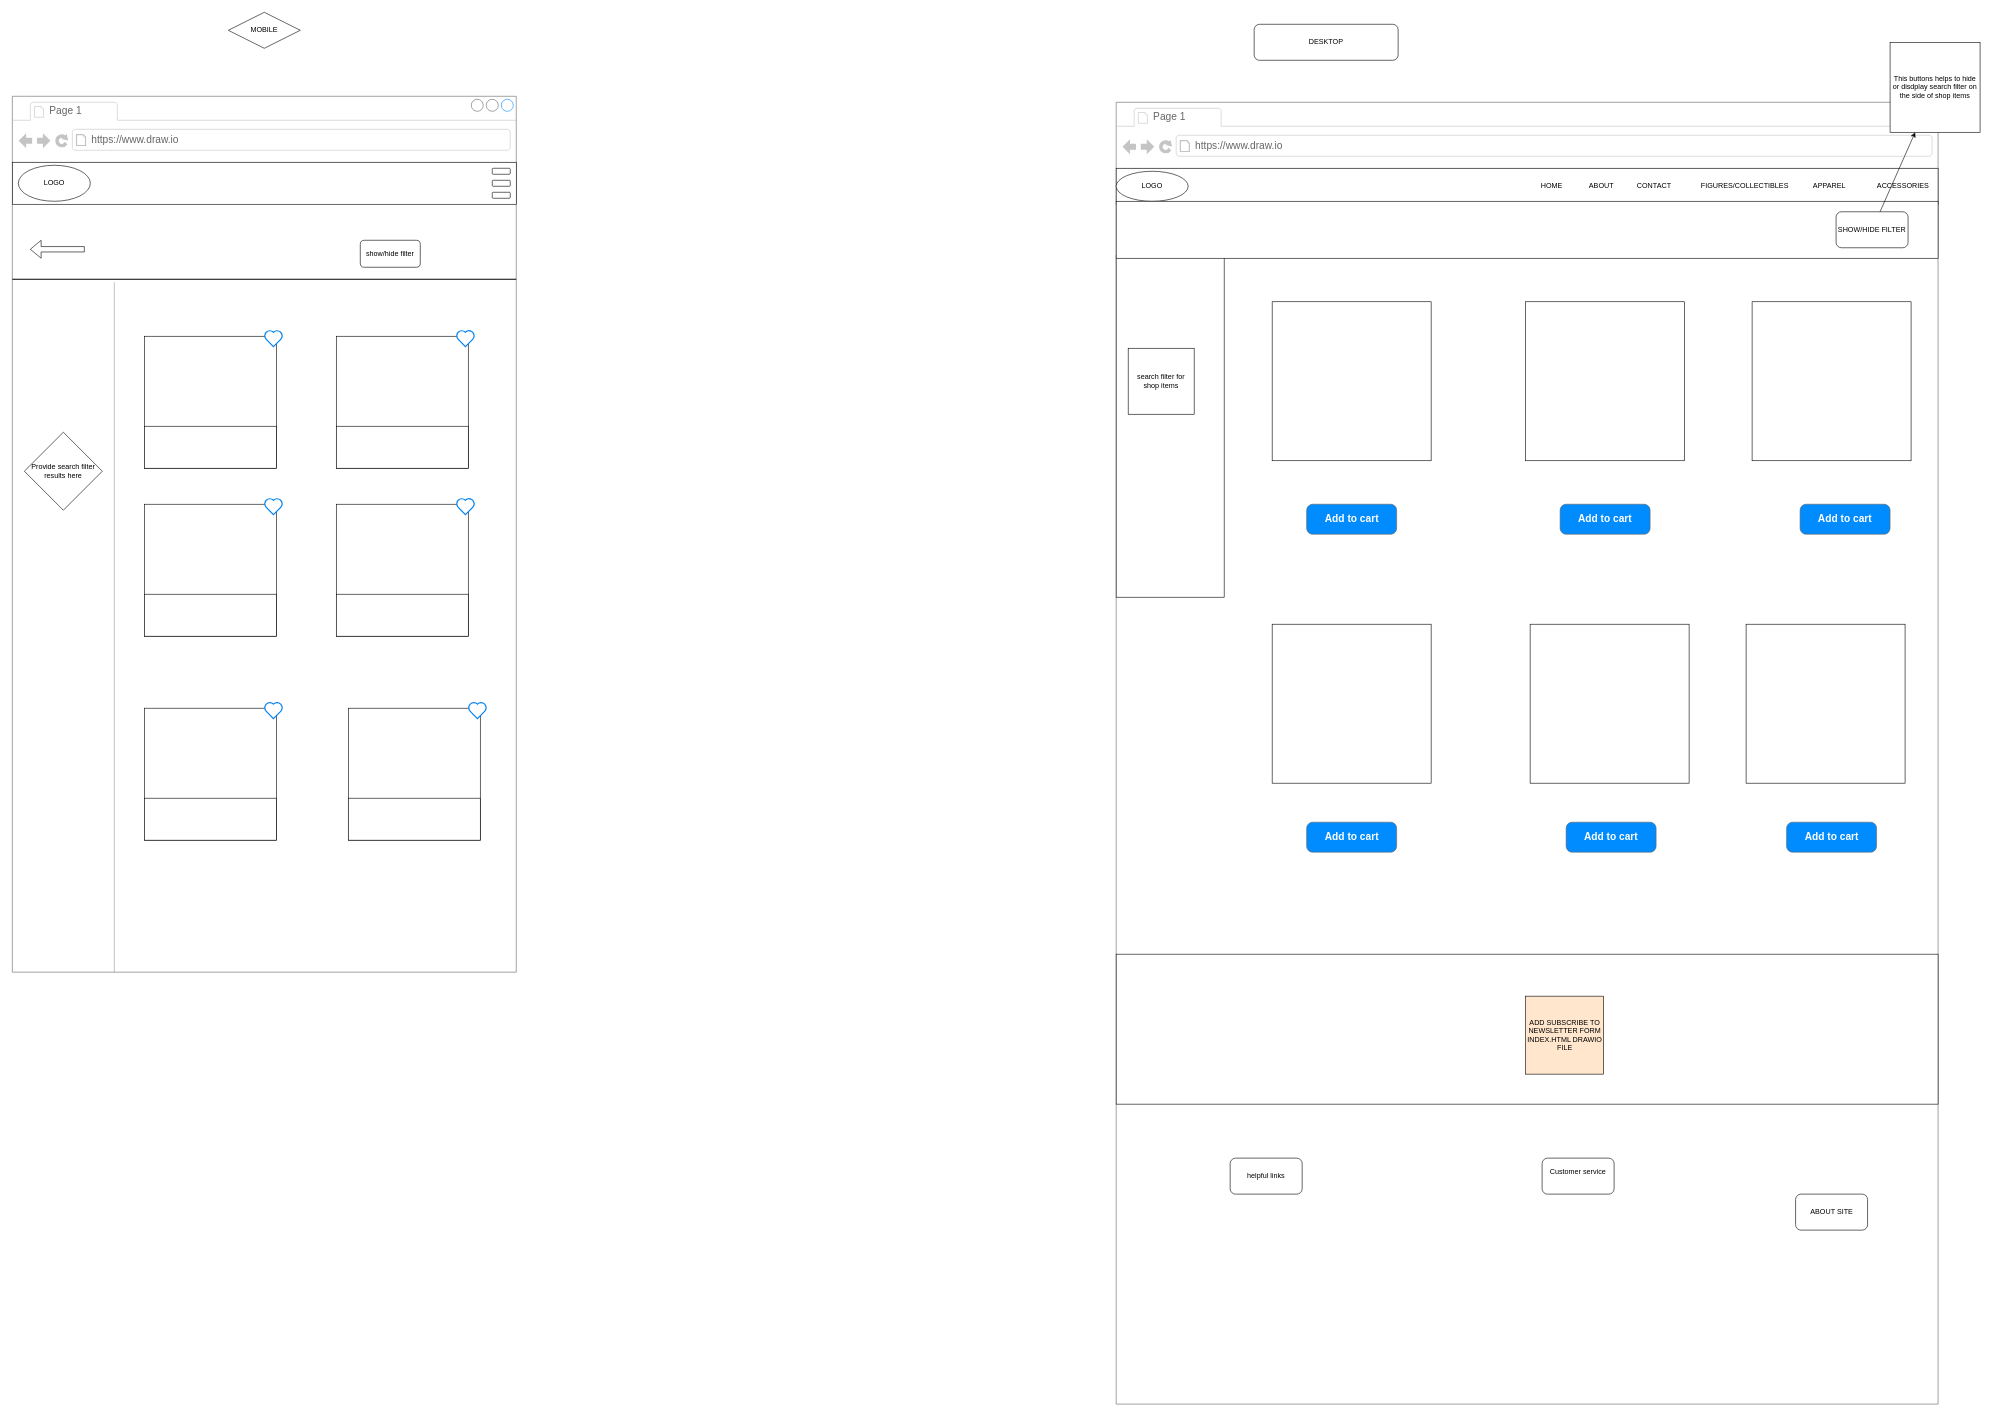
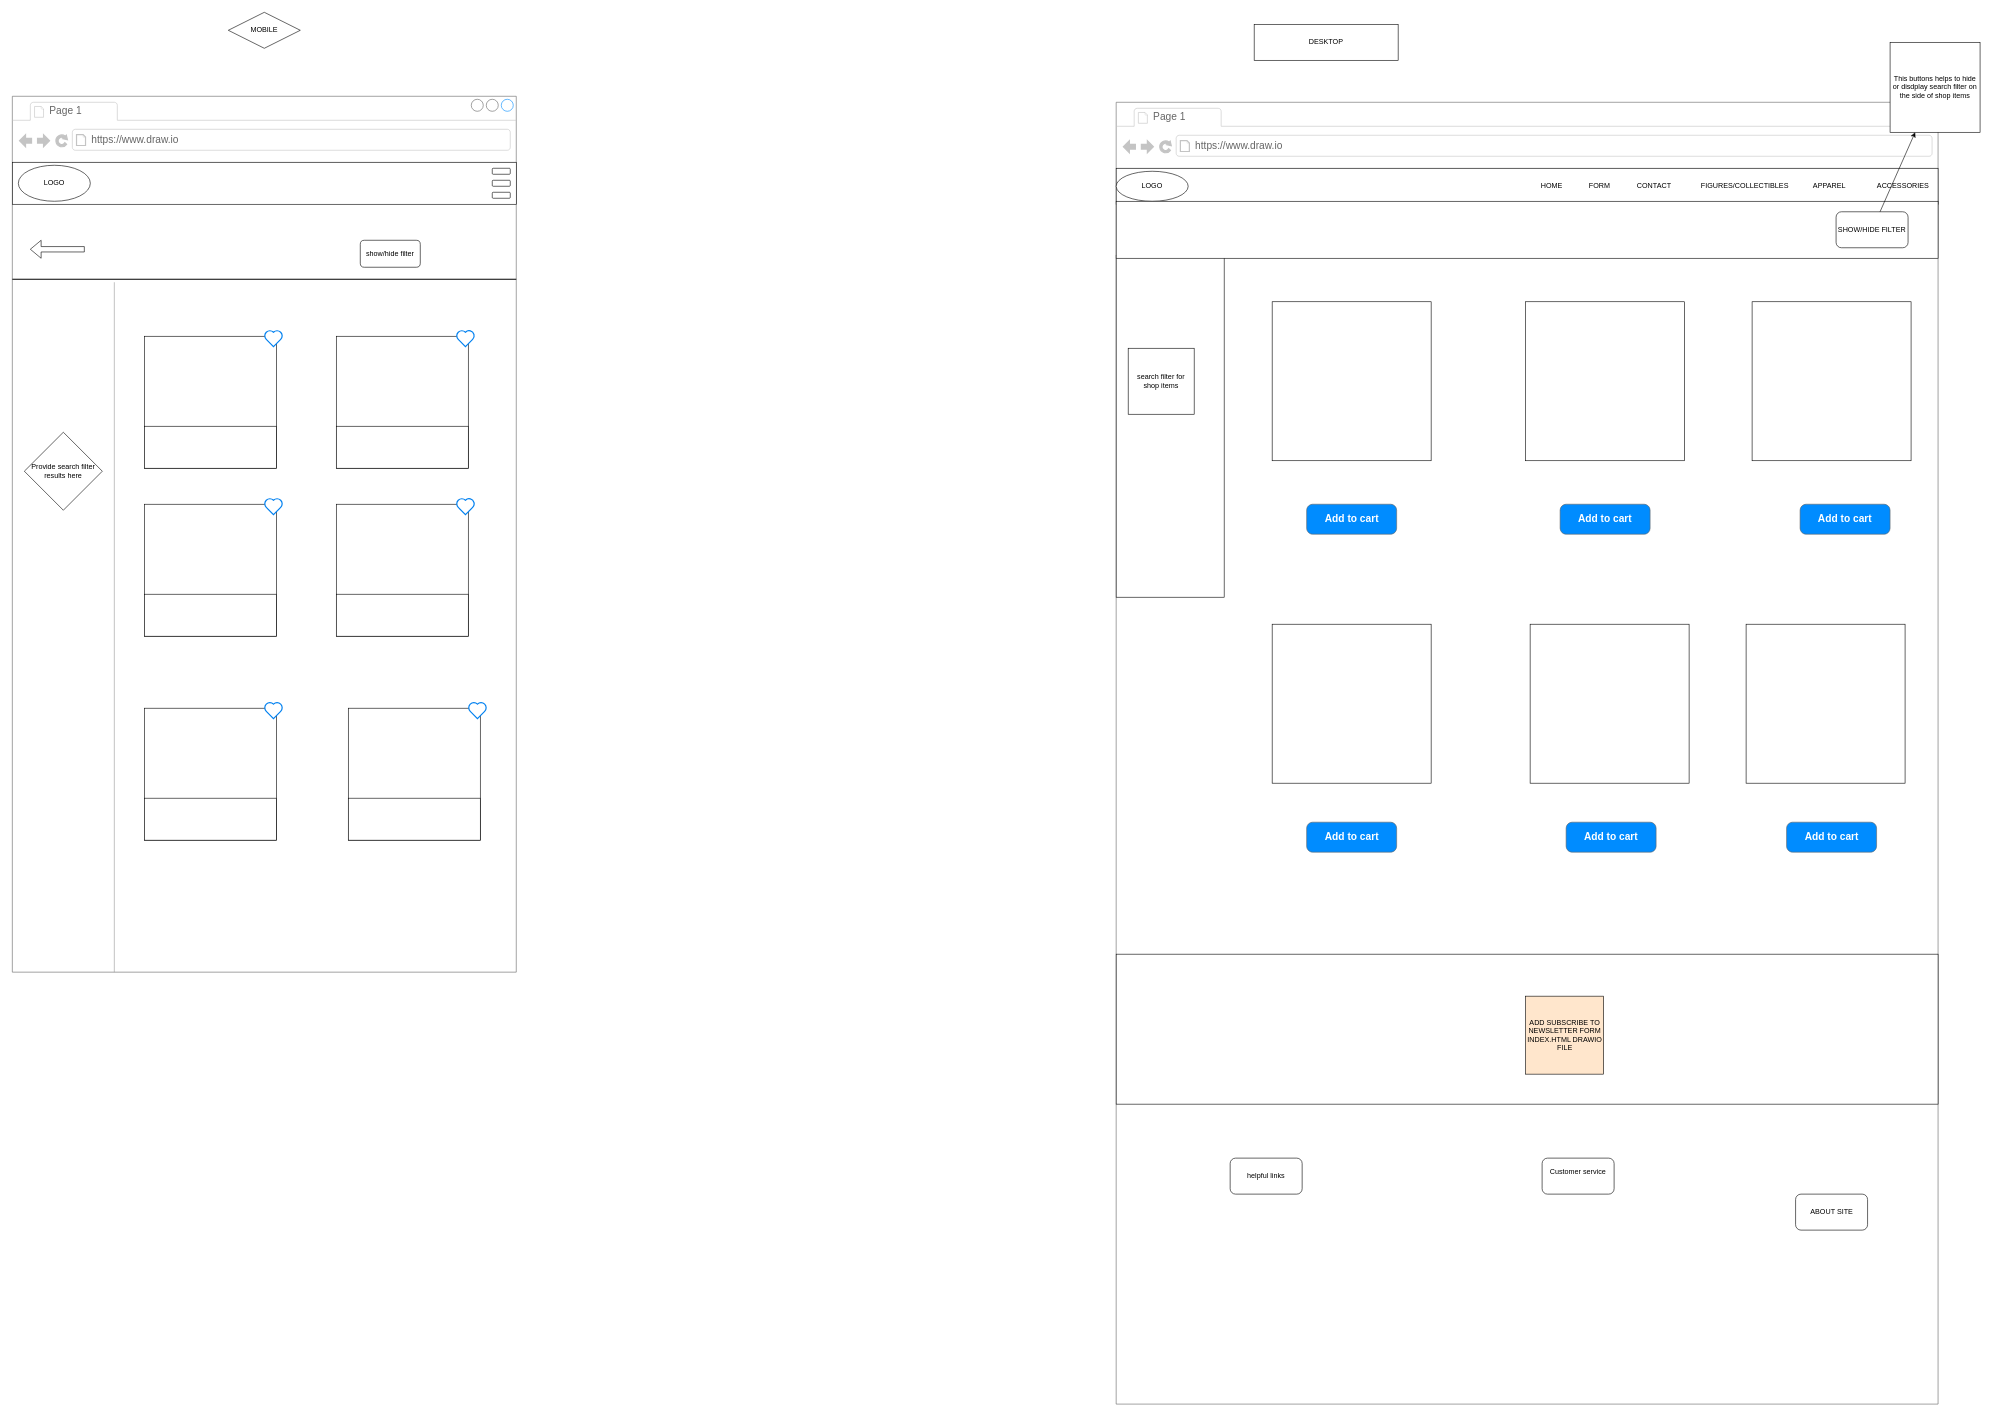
- <mxCell id="34" value="DESKTOP" style="rounded=1;whiteSpace=wrap;html=1;" vertex="1" parent="1"><mxGeometry x="2090" y="40" width="240" height="60" as="geometry" /></mxCell>
+ <mxCell id="34" value="DESKTOP" style="whiteSpace=wrap;html=1;rounded=0;" vertex="1" parent="1"><mxGeometry x="2090" y="40" width="240" height="60" as="geometry" /></mxCell>
- <mxCell id="38" value="&lt;span style=&quot;white-space: pre;&quot;&gt;&#09;&lt;/span&gt;&lt;span style=&quot;white-space: pre;&quot;&gt;&#09;&lt;/span&gt;&lt;span style=&quot;white-space: pre;&quot;&gt;&#09;&lt;/span&gt;&lt;span style=&quot;white-space: pre;&quot;&gt;&#09;&lt;/span&gt;&lt;span style=&quot;white-space: pre;&quot;&gt;&#09;&lt;/span&gt;&lt;span style=&quot;white-space: pre;&quot;&gt;&#09;&lt;/span&gt;&lt;span style=&quot;white-space: pre;&quot;&gt;&#09;&lt;/span&gt;&lt;span style=&quot;white-space: pre;&quot;&gt;&#09;&lt;/span&gt;&lt;span style=&quot;white-space: pre;&quot;&gt;&#09;&lt;/span&gt;&lt;span style=&quot;white-space: pre;&quot;&gt;&#09;&lt;/span&gt;&lt;span style=&quot;white-space: pre;&quot;&gt;&#09;&lt;/span&gt;&lt;span style=&quot;white-space: pre;&quot;&gt;&#09;&lt;/span&gt;&lt;span style=&quot;white-space: pre;&quot;&gt;&#09;&lt;/span&gt;&lt;span style=&quot;white-space: pre;&quot;&gt;&#09;&lt;/span&gt;&lt;span style=&quot;white-space: pre;&quot;&gt;&#09;&lt;/span&gt;&lt;span style=&quot;white-space: pre;&quot;&gt;&#09;&lt;/span&gt;&lt;span style=&quot;white-space: pre;&quot;&gt;&#09;&lt;span style=&quot;white-space: pre;&quot;&gt;&#09;&lt;/span&gt;&lt;span style=&quot;white-space: pre;&quot;&gt;&#09;&lt;/span&gt;&lt;span style=&quot;white-space: pre;&quot;&gt;&#09;&lt;/span&gt;&lt;span style=&quot;white-space: pre;&quot;&gt;&#09;&lt;/span&gt;&lt;span style=&quot;white-space: pre;&quot;&gt;&#09;&lt;/span&gt;&lt;span style=&quot;white-space: pre;&quot;&gt;&#09;&lt;/span&gt;&lt;span style=&quot;white-space: pre;&quot;&gt;&#09;&lt;/span&gt;&lt;span style=&quot;white-space: pre;&quot;&gt;&#09;&lt;/span&gt;&lt;span style=&quot;white-space: pre;&quot;&gt;&#09;&lt;/span&gt;&lt;/span&gt;HOME&amp;nbsp;&lt;span style=&quot;white-space: pre;&quot;&gt;&#09;&lt;/span&gt;&lt;span style=&quot;white-space: pre;&quot;&gt;&#09;&lt;/span&gt;ABOUT&lt;span style=&quot;white-space: pre;&quot;&gt;&#09;&lt;/span&gt;&lt;span style=&quot;white-space: pre;&quot;&gt;&#09;&lt;/span&gt;CONTACT&lt;span style=&quot;white-space: pre;&quot;&gt;&#09;&lt;/span&gt;&lt;span style=&quot;white-space: pre;&quot;&gt;&#09;&lt;/span&gt;FIGURES/COLLECTIBLES&lt;span style=&quot;white-space: pre;&quot;&gt;&#09;&lt;/span&gt;&lt;span style=&quot;white-space: pre;&quot;&gt;&#09;&lt;/span&gt;APPAREL&lt;span style=&quot;white-space: pre;&quot;&gt;&#09;&lt;/span&gt;&lt;span style=&quot;white-space: pre;&quot;&gt;&#09;&lt;/span&gt;ACCESSORIES" style="rounded=0;whiteSpace=wrap;html=1;" vertex="1" parent="35"><mxGeometry y="110" width="1370" height="60" as="geometry" /></mxCell>
+ <mxCell id="38" value="&lt;span style=&quot;white-space: pre;&quot;&gt;&#09;&lt;/span&gt;&lt;span style=&quot;white-space: pre;&quot;&gt;&#09;&lt;/span&gt;&lt;span style=&quot;white-space: pre;&quot;&gt;&#09;&lt;/span&gt;&lt;span style=&quot;white-space: pre;&quot;&gt;&#09;&lt;/span&gt;&lt;span style=&quot;white-space: pre;&quot;&gt;&#09;&lt;/span&gt;&lt;span style=&quot;white-space: pre;&quot;&gt;&#09;&lt;/span&gt;&lt;span style=&quot;white-space: pre;&quot;&gt;&#09;&lt;/span&gt;&lt;span style=&quot;white-space: pre;&quot;&gt;&#09;&lt;/span&gt;&lt;span style=&quot;white-space: pre;&quot;&gt;&#09;&lt;/span&gt;&lt;span style=&quot;white-space: pre;&quot;&gt;&#09;&lt;/span&gt;&lt;span style=&quot;white-space: pre;&quot;&gt;&#09;&lt;/span&gt;&lt;span style=&quot;white-space: pre;&quot;&gt;&#09;&lt;/span&gt;&lt;span style=&quot;white-space: pre;&quot;&gt;&#09;&lt;/span&gt;&lt;span style=&quot;white-space: pre;&quot;&gt;&#09;&lt;/span&gt;&lt;span style=&quot;white-space: pre;&quot;&gt;&#09;&lt;/span&gt;&lt;span style=&quot;white-space: pre;&quot;&gt;&#09;&lt;/span&gt;&lt;span style=&quot;white-space: pre;&quot;&gt;&#09;&lt;span style=&quot;white-space: pre;&quot;&gt;&#09;&lt;/span&gt;&lt;span style=&quot;white-space: pre;&quot;&gt;&#09;&lt;/span&gt;&lt;span style=&quot;white-space: pre;&quot;&gt;&#09;&lt;/span&gt;&lt;span style=&quot;white-space: pre;&quot;&gt;&#09;&lt;/span&gt;&lt;span style=&quot;white-space: pre;&quot;&gt;&#09;&lt;/span&gt;&lt;span style=&quot;white-space: pre;&quot;&gt;&#09;&lt;/span&gt;&lt;span style=&quot;white-space: pre;&quot;&gt;&#09;&lt;/span&gt;&lt;span style=&quot;white-space: pre;&quot;&gt;&#09;&lt;/span&gt;&lt;span style=&quot;white-space: pre;&quot;&gt;&#09;&lt;/span&gt;&lt;/span&gt;HOME&amp;nbsp;&lt;span style=&quot;white-space: pre;&quot;&gt;&#09;&lt;/span&gt;&lt;span style=&quot;white-space: pre;&quot;&gt;&#09;&lt;/span&gt;FORM&lt;span style=&quot;white-space: pre;&quot;&gt;&#09;&lt;/span&gt;&lt;span style=&quot;white-space: pre;&quot;&gt;&#09;&lt;/span&gt;CONTACT&lt;span style=&quot;white-space: pre;&quot;&gt;&#09;&lt;/span&gt;&lt;span style=&quot;white-space: pre;&quot;&gt;&#09;&lt;/span&gt;FIGURES/COLLECTIBLES&lt;span style=&quot;white-space: pre;&quot;&gt;&#09;&lt;/span&gt;&lt;span style=&quot;white-space: pre;&quot;&gt;&#09;&lt;/span&gt;APPAREL&lt;span style=&quot;white-space: pre;&quot;&gt;&#09;&lt;/span&gt;&lt;span style=&quot;white-space: pre;&quot;&gt;&#09;&lt;/span&gt;ACCESSORIES" style="rounded=0;whiteSpace=wrap;html=1;" vertex="1" parent="35"><mxGeometry y="110" width="1370" height="60" as="geometry" /></mxCell>
